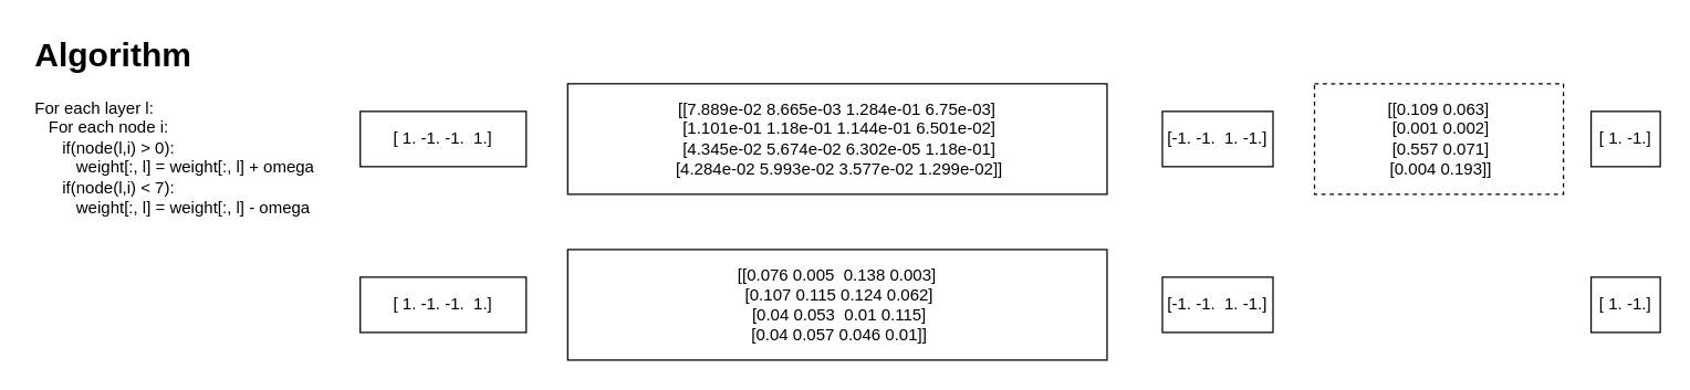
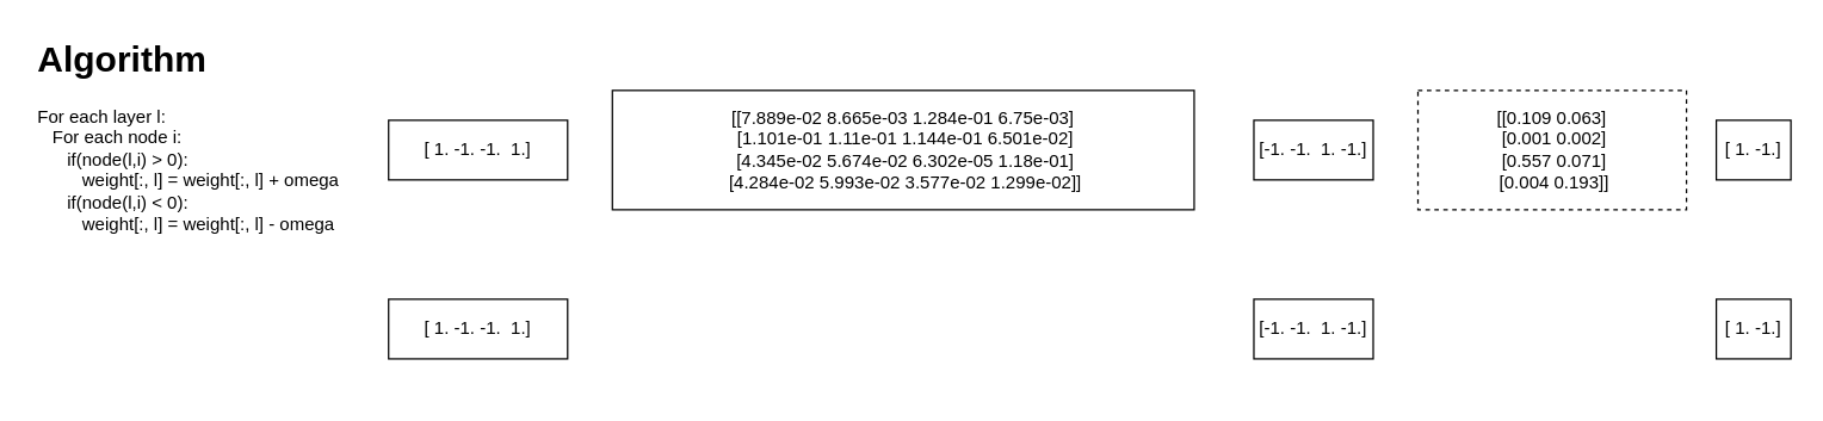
- <mxCell id="2" value="&lt;h1&gt;Algorithm&lt;/h1&gt;&lt;p&gt;For each layer l:&lt;br&gt;&amp;nbsp; &amp;nbsp;For each node i:&lt;br&gt;&amp;nbsp; &amp;nbsp; &amp;nbsp; if(node(l,i) &amp;gt; 0):&lt;br&gt;&amp;nbsp; &amp;nbsp; &amp;nbsp; &amp;nbsp; &amp;nbsp;weight[:, l] = weight[:, l] + omega&lt;br&gt;&lt;span style=&quot;background-color: initial;&quot;&gt;&amp;nbsp; &amp;nbsp; &amp;nbsp; if(node(l,i) &amp;lt; 7):&lt;br&gt;&lt;/span&gt;&lt;span style=&quot;background-color: initial;&quot;&gt;&amp;nbsp; &amp;nbsp; &amp;nbsp; &amp;nbsp; &amp;nbsp;weight[:, l] = weight[:, l] - omega&lt;/span&gt;&lt;/p&gt;" style="text;html=1;strokeColor=none;fillColor=none;spacing=5;spacingTop=-20;whiteSpace=wrap;overflow=hidden;rounded=0;" parent="1" vertex="1"><mxGeometry x="20" y="20" width="270" height="160" as="geometry" /></mxCell>
+ <mxCell id="2" value="&lt;h1&gt;Algorithm&lt;/h1&gt;&lt;p&gt;For each layer l:&lt;br&gt;&amp;nbsp; &amp;nbsp;For each node i:&lt;br&gt;&amp;nbsp; &amp;nbsp; &amp;nbsp; if(node(l,i) &amp;gt; 0):&lt;br&gt;&amp;nbsp; &amp;nbsp; &amp;nbsp; &amp;nbsp; &amp;nbsp;weight[:, l] = weight[:, l] + omega&lt;br&gt;&lt;span style=&quot;background-color: initial;&quot;&gt;&amp;nbsp; &amp;nbsp; &amp;nbsp; if(node(l,i) &amp;lt; 0):&lt;br&gt;&lt;/span&gt;&lt;span style=&quot;background-color: initial;&quot;&gt;&amp;nbsp; &amp;nbsp; &amp;nbsp; &amp;nbsp; &amp;nbsp;weight[:, l] = weight[:, l] - omega&lt;/span&gt;&lt;/p&gt;" style="text;html=1;strokeColor=none;fillColor=none;spacing=5;spacingTop=-20;whiteSpace=wrap;overflow=hidden;rounded=0;" parent="1" vertex="1"><mxGeometry x="20" y="20" width="270" height="160" as="geometry" /></mxCell>
- <mxCell id="6" value="&lt;div&gt;[[7.889e-02 8.665e-03 1.284e-01 6.75e-03]&lt;/div&gt;&lt;div&gt;&amp;nbsp;[1.101e-01 1.18e-01 1.144e-01 6.501e-02]&lt;/div&gt;&lt;div&gt;&amp;nbsp;[4.345e-02 5.674e-02 6.302e-05 1.18e-01]&lt;/div&gt;&lt;div&gt;&amp;nbsp;[4.284e-02 5.993e-02 3.577e-02 1.299e-02]]&lt;/div&gt;" style="rounded=0;whiteSpace=wrap;html=1;" parent="1" vertex="1"><mxGeometry x="410" y="60" width="390" height="80" as="geometry" /></mxCell>
+ <mxCell id="6" value="&lt;div&gt;[[7.889e-02 8.665e-03 1.284e-01 6.75e-03]&lt;/div&gt;&lt;div&gt;&amp;nbsp;[1.101e-01 1.11e-01 1.144e-01 6.501e-02]&lt;/div&gt;&lt;div&gt;&amp;nbsp;[4.345e-02 5.674e-02 6.302e-05 1.18e-01]&lt;/div&gt;&lt;div&gt;&amp;nbsp;[4.284e-02 5.993e-02 3.577e-02 1.299e-02]]&lt;/div&gt;" style="rounded=0;whiteSpace=wrap;html=1;" parent="1" vertex="1"><mxGeometry x="410" y="60" width="390" height="80" as="geometry" /></mxCell>
- <mxCell id="10" value="&lt;div&gt;[[0.076 0.005&amp;nbsp; 0.138 0.003]&lt;/div&gt;&lt;div&gt;&amp;nbsp;[0.107 0.115 0.124 0.062]&lt;/div&gt;&lt;div&gt;&amp;nbsp;[0.04 0.053&amp;nbsp; 0.01 0.115]&lt;/div&gt;&lt;div&gt;&amp;nbsp;[0.04 0.057 0.046 0.01]]&lt;/div&gt;" style="rounded=0;whiteSpace=wrap;html=1;" parent="1" vertex="1"><mxGeometry x="410" y="180" width="390" height="80" as="geometry" /></mxCell>
